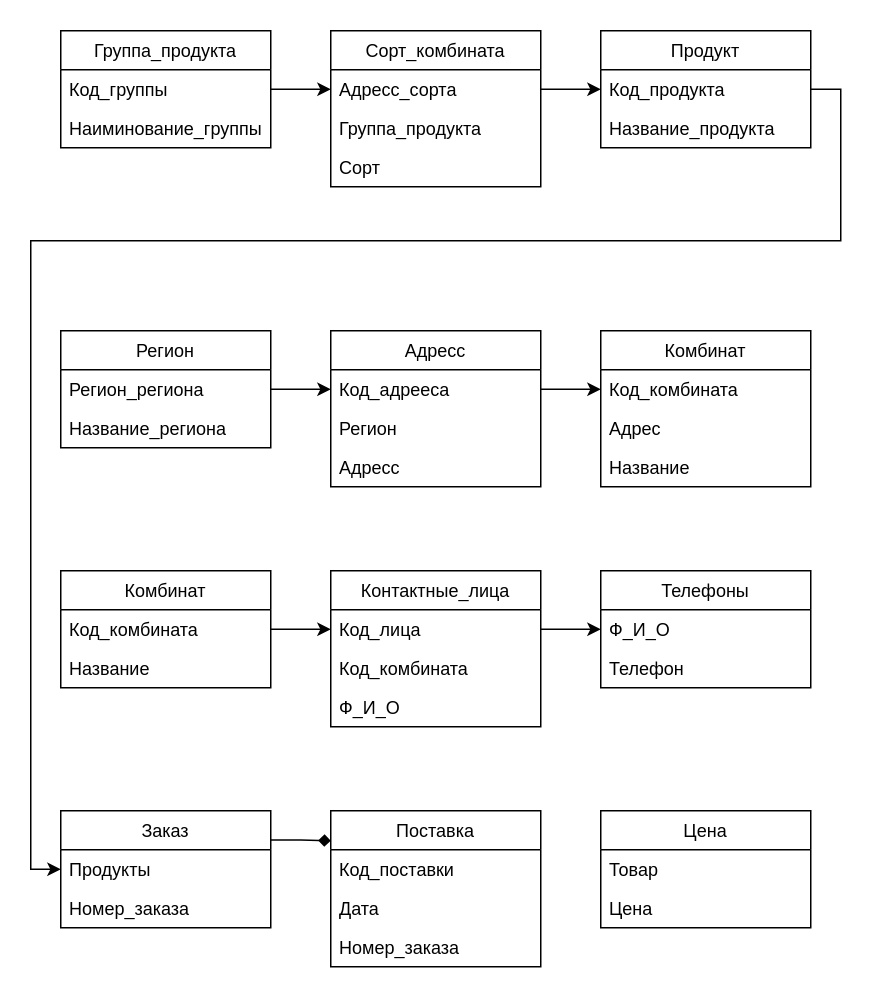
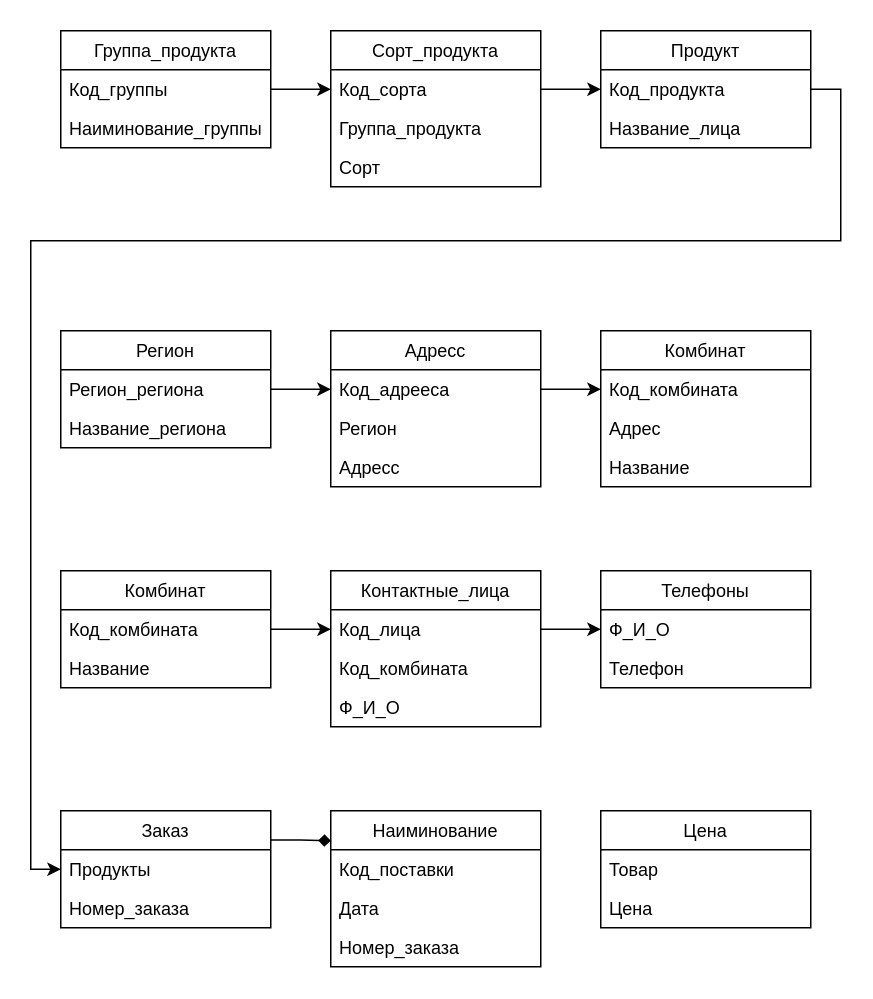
- <mxCell id="5" value="Сорт_комбината" style="swimlane;fontStyle=0;childLayout=stackLayout;horizontal=1;startSize=26;fillColor=none;horizontalStack=0;resizeParent=1;resizeParentMax=0;resizeLast=0;collapsible=1;marginBottom=0;" vertex="1" parent="1"><mxGeometry x="220" y="20" width="140" height="104" as="geometry" /></mxCell>
+ <mxCell id="5" value="Сорт_продукта" style="swimlane;fontStyle=0;childLayout=stackLayout;horizontal=1;startSize=26;fillColor=none;horizontalStack=0;resizeParent=1;resizeParentMax=0;resizeLast=0;collapsible=1;marginBottom=0;" vertex="1" parent="1"><mxGeometry x="220" y="20" width="140" height="104" as="geometry" /></mxCell>
- <mxCell id="6" value="Адресс_сорта" style="text;strokeColor=none;fillColor=none;align=left;verticalAlign=top;spacingLeft=4;spacingRight=4;overflow=hidden;rotatable=0;points=[[0,0.5],[1,0.5]];portConstraint=eastwest;" vertex="1" parent="5"><mxGeometry y="26" width="140" height="26" as="geometry" /></mxCell>
+ <mxCell id="6" value="Код_сорта" style="text;strokeColor=none;fillColor=none;align=left;verticalAlign=top;spacingLeft=4;spacingRight=4;overflow=hidden;rotatable=0;points=[[0,0.5],[1,0.5]];portConstraint=eastwest;" vertex="1" parent="5"><mxGeometry y="26" width="140" height="26" as="geometry" /></mxCell>
- <mxCell id="11" value="Название_продукта" style="text;strokeColor=none;fillColor=none;align=left;verticalAlign=top;spacingLeft=4;spacingRight=4;overflow=hidden;rotatable=0;points=[[0,0.5],[1,0.5]];portConstraint=eastwest;" vertex="1" parent="9"><mxGeometry y="52" width="140" height="26" as="geometry" /></mxCell>
+ <mxCell id="11" value="Название_лица" style="text;strokeColor=none;fillColor=none;align=left;verticalAlign=top;spacingLeft=4;spacingRight=4;overflow=hidden;rotatable=0;points=[[0,0.5],[1,0.5]];portConstraint=eastwest;" vertex="1" parent="9"><mxGeometry y="52" width="140" height="26" as="geometry" /></mxCell>
- <mxCell id="43" value="Поставка" style="swimlane;fontStyle=0;childLayout=stackLayout;horizontal=1;startSize=26;fillColor=none;horizontalStack=0;resizeParent=1;resizeParentMax=0;resizeLast=0;collapsible=1;marginBottom=0;" vertex="1" parent="1"><mxGeometry x="220" y="540" width="140" height="104" as="geometry" /></mxCell>
+ <mxCell id="43" value="Наиминование" style="swimlane;fontStyle=0;childLayout=stackLayout;horizontal=1;startSize=26;fillColor=none;horizontalStack=0;resizeParent=1;resizeParentMax=0;resizeLast=0;collapsible=1;marginBottom=0;" vertex="1" parent="1"><mxGeometry x="220" y="540" width="140" height="104" as="geometry" /></mxCell>
